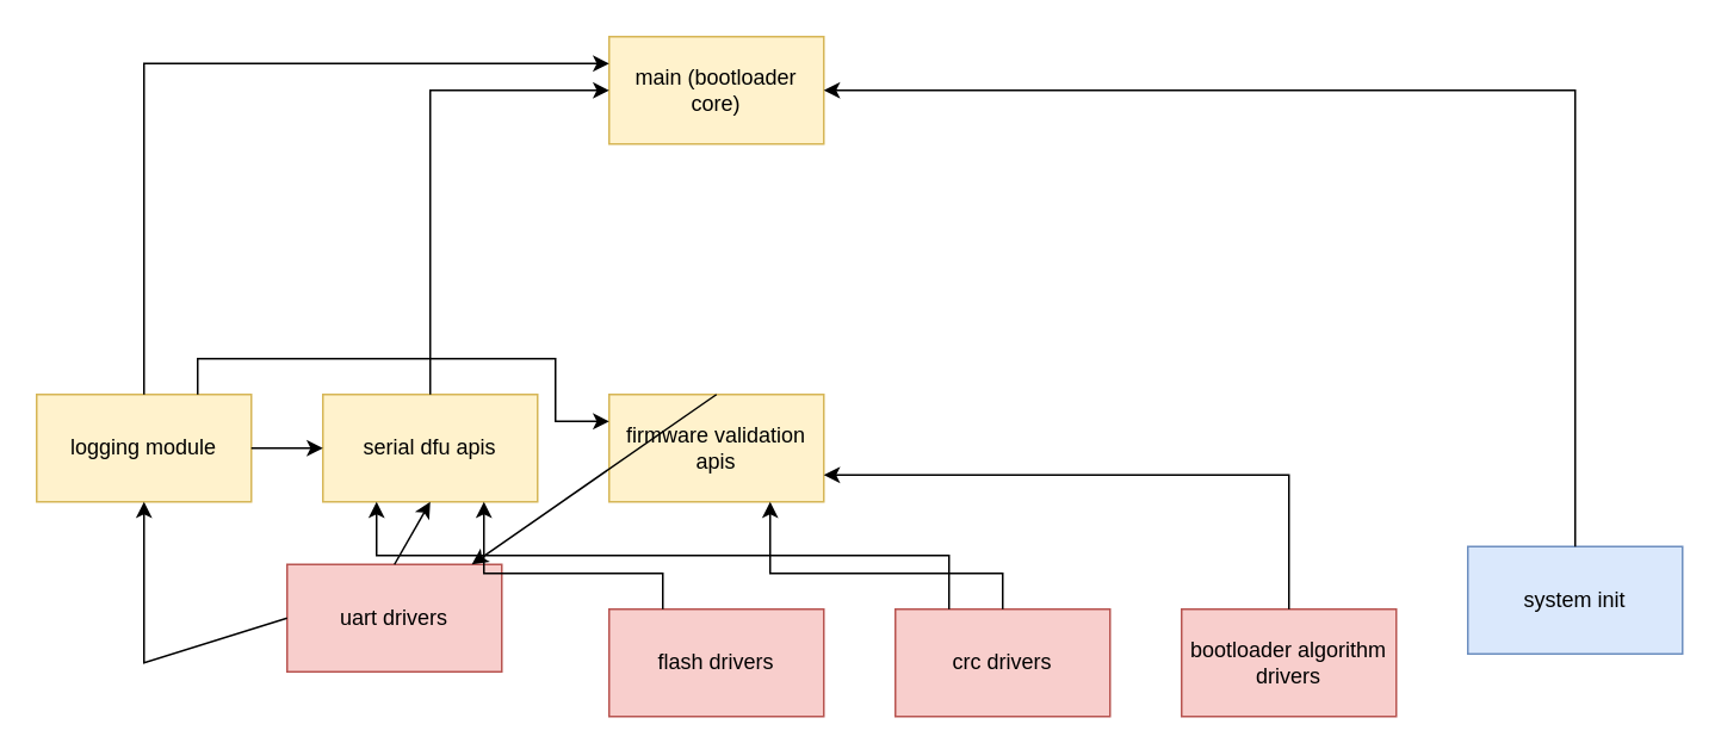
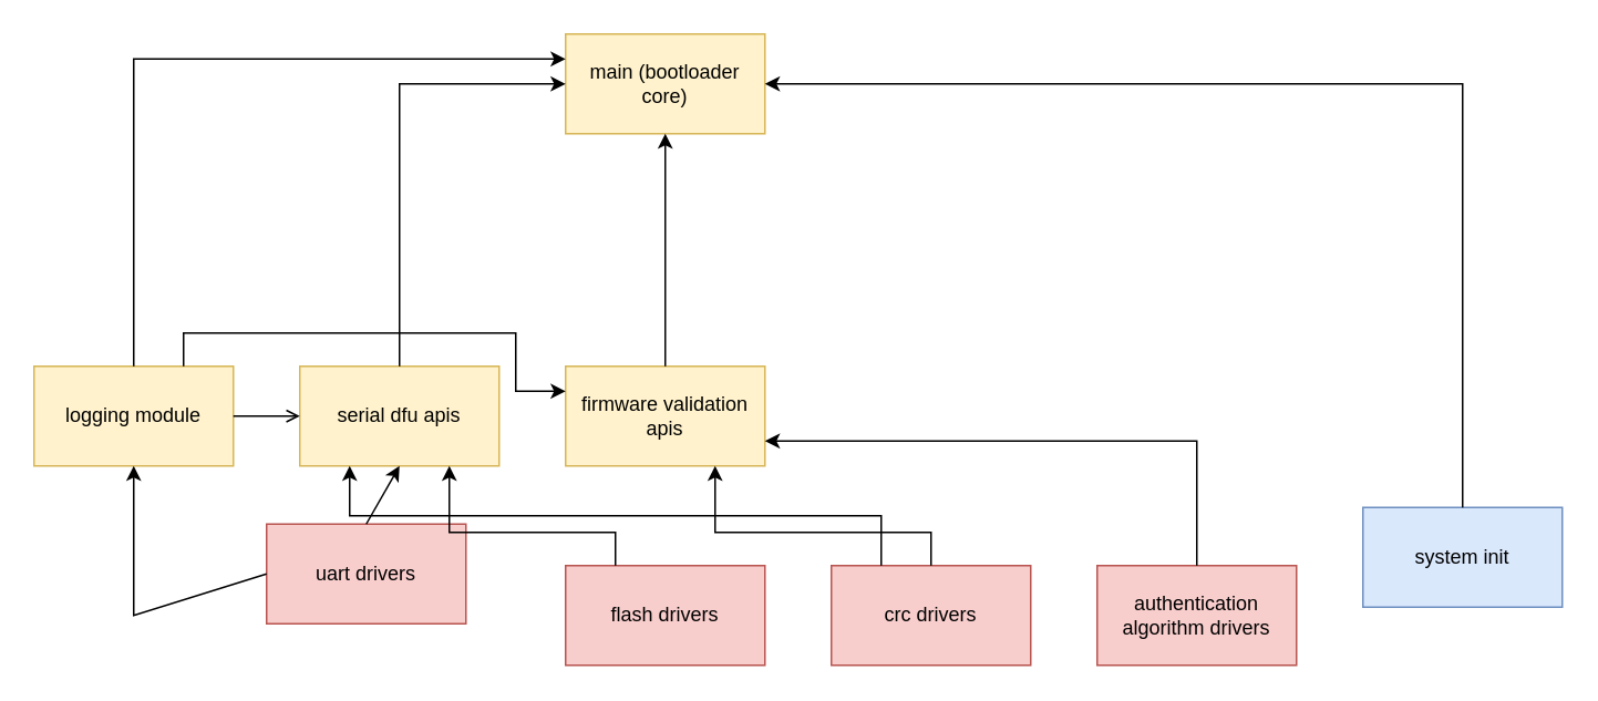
- <mxCell id="12" value="" style="endArrow=classic;html=1;rounded=0;exitX=1;exitY=0.5;exitDx=0;exitDy=0;entryX=0;entryY=0.5;entryDx=0;entryDy=0;" parent="1" source="9" target="5" edge="1"><mxGeometry width="50" height="50" relative="1" as="geometry"><mxPoint x="170" y="230" as="sourcePoint" /><mxPoint x="220" y="180" as="targetPoint" /></mxGeometry></mxCell>
+ <mxCell id="12" value="" style="endArrow=open;html=1;rounded=0;exitX=1;exitY=0.5;exitDx=0;exitDy=0;entryX=0;entryY=0.5;entryDx=0;entryDy=0;" parent="1" source="9" target="5" edge="1"><mxGeometry width="50" height="50" relative="1" as="geometry"><mxPoint x="170" y="230" as="sourcePoint" /><mxPoint x="220" y="180" as="targetPoint" /></mxGeometry></mxCell>
- <mxCell id="14" value="" style="endArrow=classic;html=1;rounded=0;exitX=0.5;exitY=0;exitDx=0;exitDy=0;" parent="1" source="6" target="3" edge="1"><mxGeometry width="50" height="50" relative="1" as="geometry"><mxPoint x="170" y="230" as="sourcePoint" /><mxPoint x="220" y="180" as="targetPoint" /></mxGeometry></mxCell>
+ <mxCell id="14" value="" style="endArrow=classic;html=1;rounded=0;exitX=0.5;exitY=0;exitDx=0;exitDy=0;entryX=0.5;entryY=1;entryDx=0;entryDy=0;" parent="1" source="6" target="2" edge="1"><mxGeometry width="50" height="50" relative="1" as="geometry"><mxPoint x="170" y="230" as="sourcePoint" /><mxPoint x="220" y="180" as="targetPoint" /></mxGeometry></mxCell>
- <mxCell id="19" value="bootloader algorithm drivers" style="rounded=0;whiteSpace=wrap;html=1;fillColor=#f8cecc;strokeColor=#b85450;" parent="1" vertex="1"><mxGeometry x="660" y="340" width="120" height="60" as="geometry" /></mxCell>
+ <mxCell id="19" value="authentication algorithm drivers" style="rounded=0;whiteSpace=wrap;html=1;fillColor=#f8cecc;strokeColor=#b85450;" parent="1" vertex="1"><mxGeometry x="660" y="340" width="120" height="60" as="geometry" /></mxCell>
